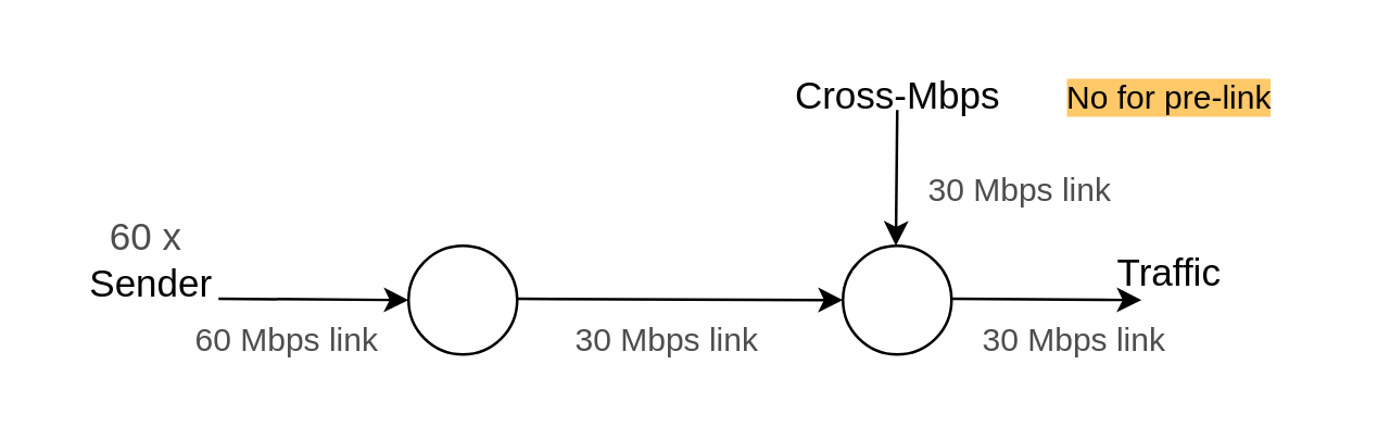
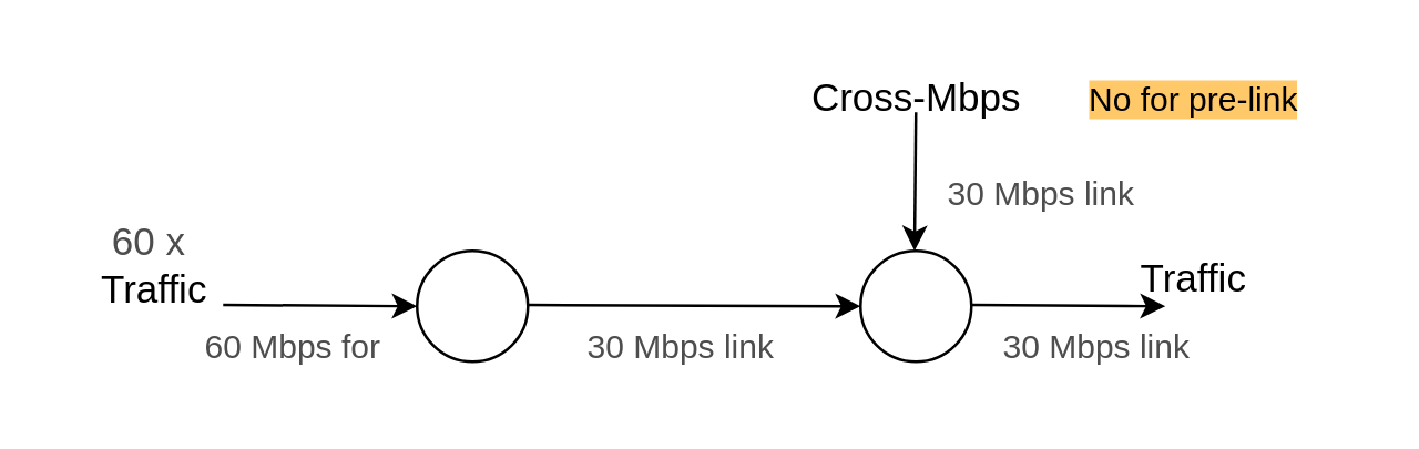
- <mxCell id="10" value="&lt;font style=&quot;font-size: 14px;&quot;&gt;60 x&amp;nbsp;&lt;br&gt;&lt;font style=&quot;font-size: 14px;&quot; color=&quot;#000000&quot;&gt;Sender&lt;/font&gt;&lt;/font&gt;" style="text;html=1;align=center;verticalAlign=middle;resizable=0;points=[];autosize=1;strokeColor=none;fillColor=none;fontColor=#4D4D4D;" vertex="1" parent="1"><mxGeometry x="20" y="70" width="70" height="50" as="geometry" /></mxCell>
+ <mxCell id="10" value="&lt;font style=&quot;font-size: 14px;&quot;&gt;60 x&amp;nbsp;&lt;br&gt;&lt;font style=&quot;font-size: 14px;&quot; color=&quot;#000000&quot;&gt;Traffic&lt;/font&gt;&lt;/font&gt;" style="text;html=1;align=center;verticalAlign=middle;resizable=0;points=[];autosize=1;strokeColor=none;fillColor=none;fontColor=#4D4D4D;" vertex="1" parent="1"><mxGeometry x="20" y="70" width="70" height="50" as="geometry" /></mxCell>
- <mxCell id="9" value="&lt;font color=&quot;#4d4d4d&quot;&gt;60 Mbps link&lt;/font&gt;" style="text;html=1;align=center;verticalAlign=middle;resizable=0;points=[];autosize=1;strokeColor=none;fillColor=none;" vertex="1" parent="1"><mxGeometry x="60" y="110" width="90" height="30" as="geometry" /></mxCell>
+ <mxCell id="9" value="&lt;font color=&quot;#4d4d4d&quot;&gt;60 Mbps for&lt;/font&gt;" style="text;html=1;align=center;verticalAlign=middle;resizable=0;points=[];autosize=1;strokeColor=none;fillColor=none;" vertex="1" parent="1"><mxGeometry x="60" y="110" width="90" height="30" as="geometry" /></mxCell>
